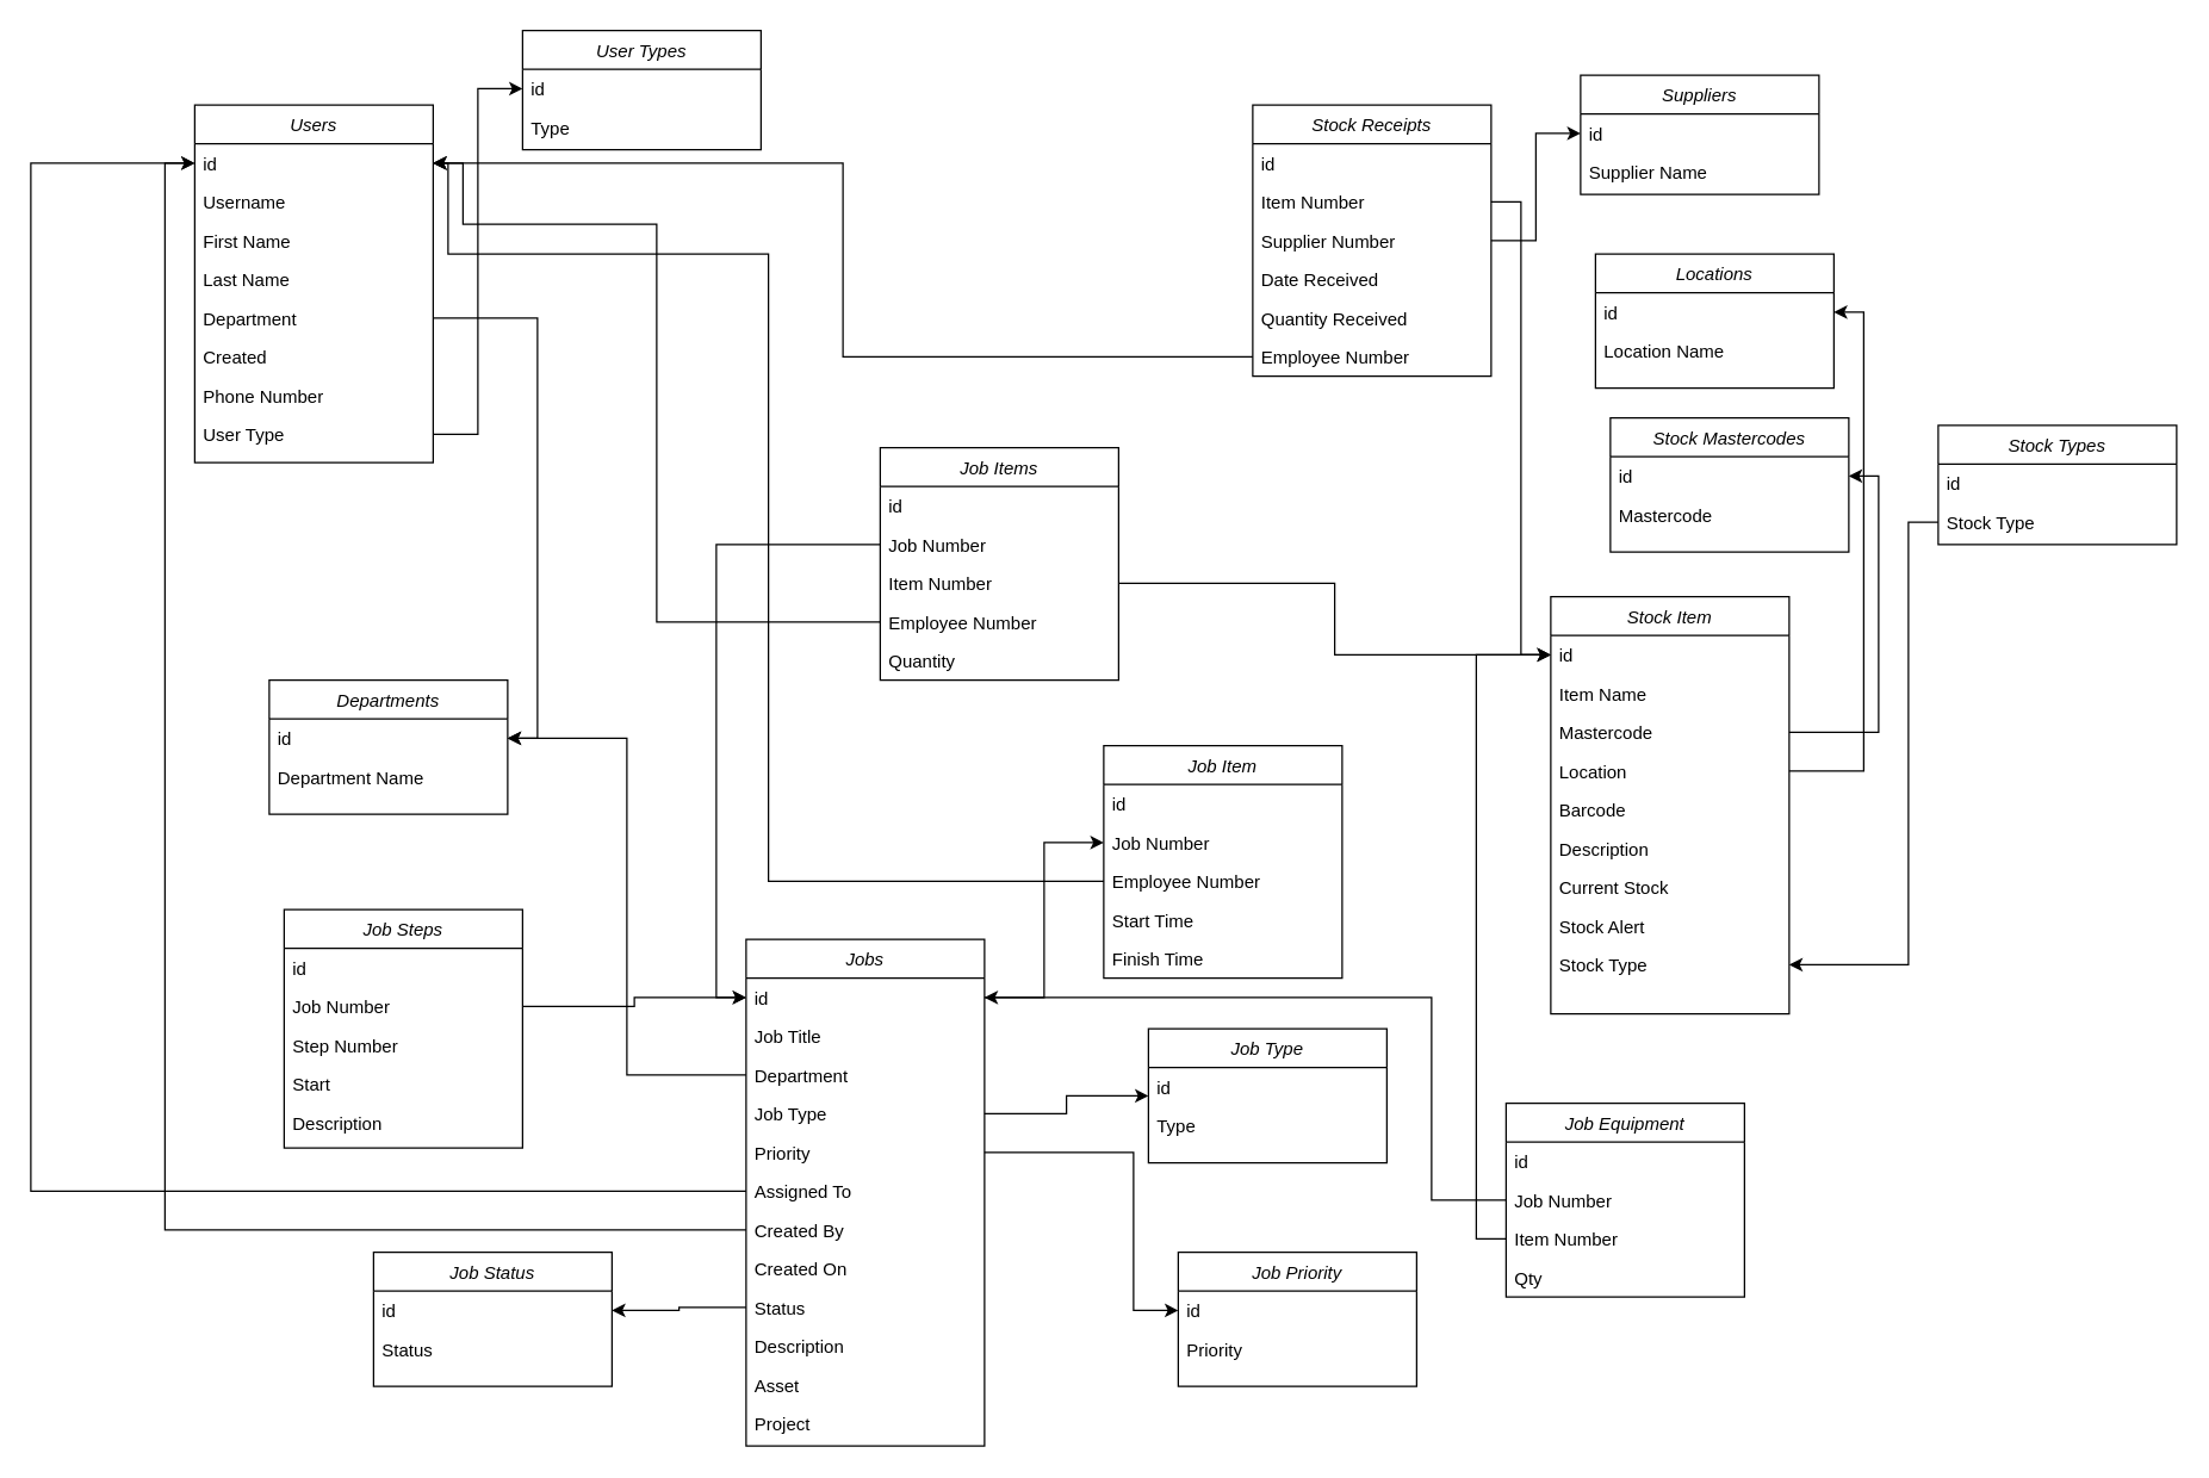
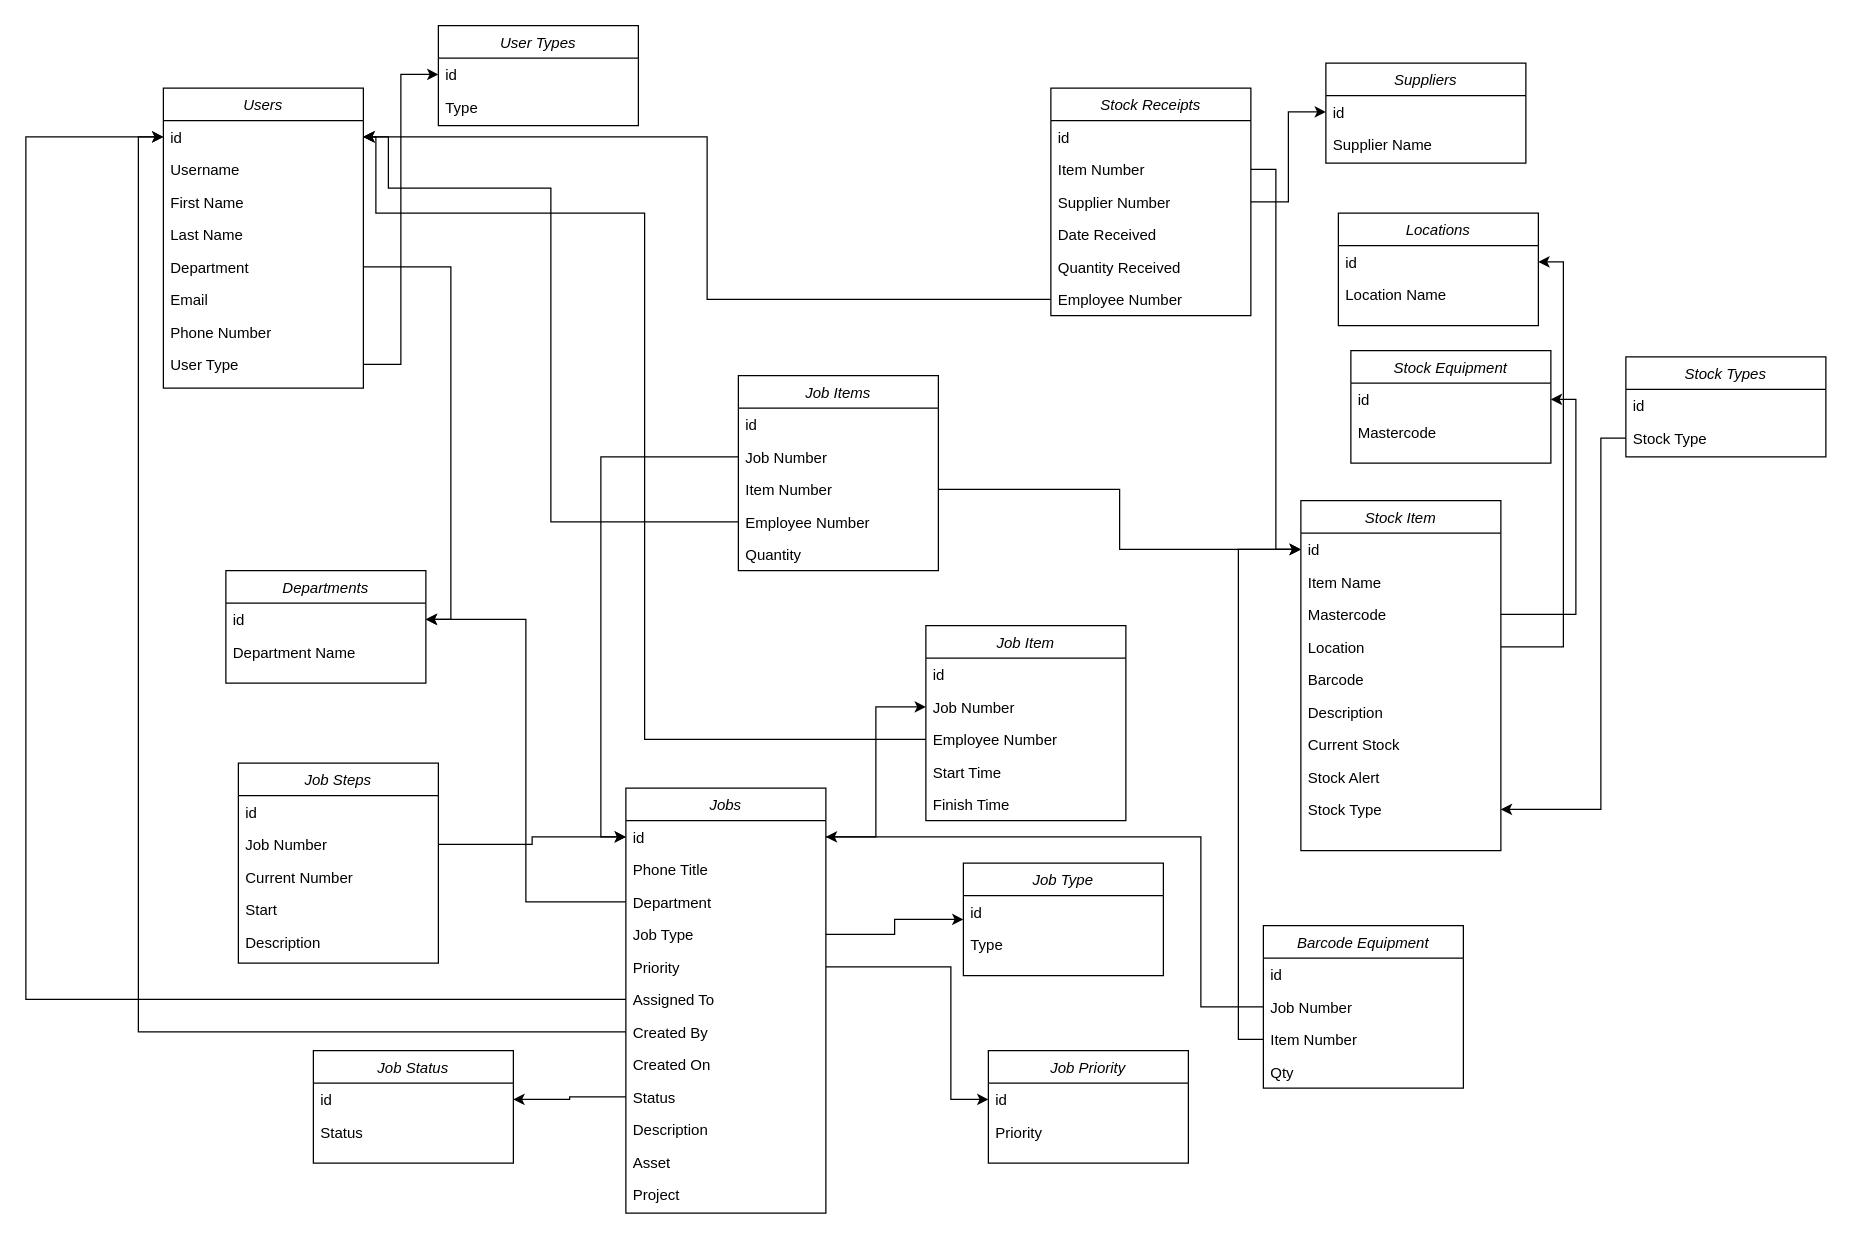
- <mxCell id="23" value="Created" style="text;align=left;verticalAlign=top;spacingLeft=4;spacingRight=4;overflow=hidden;rotatable=0;points=[[0,0.5],[1,0.5]];portConstraint=eastwest;rounded=0;shadow=0;html=0;" vertex="1" parent="17"><mxGeometry y="156" width="160" height="26" as="geometry" /></mxCell>
+ <mxCell id="23" value="Email" style="text;align=left;verticalAlign=top;spacingLeft=4;spacingRight=4;overflow=hidden;rotatable=0;points=[[0,0.5],[1,0.5]];portConstraint=eastwest;rounded=0;shadow=0;html=0;" vertex="1" parent="17"><mxGeometry y="156" width="160" height="26" as="geometry" /></mxCell>
- <mxCell id="40" value="Stock Mastercodes" style="swimlane;fontStyle=2;align=center;verticalAlign=top;childLayout=stackLayout;horizontal=1;startSize=26;horizontalStack=0;resizeParent=1;resizeLast=0;collapsible=1;marginBottom=0;rounded=0;shadow=0;strokeWidth=1;" vertex="1" parent="1"><mxGeometry x="1080" y="280" width="160" height="90" as="geometry"><mxRectangle x="230" y="140" width="160" height="26" as="alternateBounds" /></mxGeometry></mxCell>
+ <mxCell id="40" value="Stock Equipment" style="swimlane;fontStyle=2;align=center;verticalAlign=top;childLayout=stackLayout;horizontal=1;startSize=26;horizontalStack=0;resizeParent=1;resizeLast=0;collapsible=1;marginBottom=0;rounded=0;shadow=0;strokeWidth=1;" vertex="1" parent="1"><mxGeometry x="1080" y="280" width="160" height="90" as="geometry"><mxRectangle x="230" y="140" width="160" height="26" as="alternateBounds" /></mxGeometry></mxCell>
- <mxCell id="47" value="Job Title" style="text;align=left;verticalAlign=top;spacingLeft=4;spacingRight=4;overflow=hidden;rotatable=0;points=[[0,0.5],[1,0.5]];portConstraint=eastwest;rounded=0;shadow=0;html=0;" vertex="1" parent="45"><mxGeometry y="52" width="160" height="26" as="geometry" /></mxCell>
+ <mxCell id="47" value="Phone Title" style="text;align=left;verticalAlign=top;spacingLeft=4;spacingRight=4;overflow=hidden;rotatable=0;points=[[0,0.5],[1,0.5]];portConstraint=eastwest;rounded=0;shadow=0;html=0;" vertex="1" parent="45"><mxGeometry y="52" width="160" height="26" as="geometry" /></mxCell>
- <mxCell id="98" value="Step Number" style="text;align=left;verticalAlign=top;spacingLeft=4;spacingRight=4;overflow=hidden;rotatable=0;points=[[0,0.5],[1,0.5]];portConstraint=eastwest;rounded=0;shadow=0;html=0;" vertex="1" parent="95"><mxGeometry y="78" width="160" height="26" as="geometry" /></mxCell>
+ <mxCell id="98" value="Current Number" style="text;align=left;verticalAlign=top;spacingLeft=4;spacingRight=4;overflow=hidden;rotatable=0;points=[[0,0.5],[1,0.5]];portConstraint=eastwest;rounded=0;shadow=0;html=0;" vertex="1" parent="95"><mxGeometry y="78" width="160" height="26" as="geometry" /></mxCell>
- <mxCell id="106" value="Job Equipment" style="swimlane;fontStyle=2;align=center;verticalAlign=top;childLayout=stackLayout;horizontal=1;startSize=26;horizontalStack=0;resizeParent=1;resizeLast=0;collapsible=1;marginBottom=0;rounded=0;shadow=0;strokeWidth=1;" vertex="1" parent="1"><mxGeometry x="1010" y="740" width="160" height="130" as="geometry"><mxRectangle x="230" y="140" width="160" height="26" as="alternateBounds" /></mxGeometry></mxCell>
+ <mxCell id="106" value="Barcode Equipment" style="swimlane;fontStyle=2;align=center;verticalAlign=top;childLayout=stackLayout;horizontal=1;startSize=26;horizontalStack=0;resizeParent=1;resizeLast=0;collapsible=1;marginBottom=0;rounded=0;shadow=0;strokeWidth=1;" vertex="1" parent="1"><mxGeometry x="1010" y="740" width="160" height="130" as="geometry"><mxRectangle x="230" y="140" width="160" height="26" as="alternateBounds" /></mxGeometry></mxCell>
